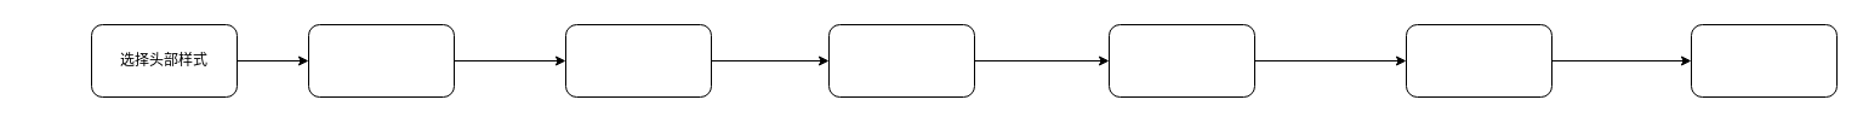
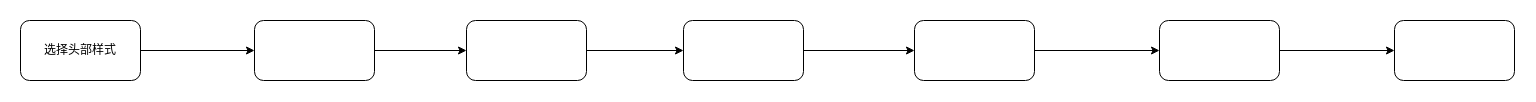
- <mxCell id="9" value="选择头部样式" style="rounded=1;whiteSpace=wrap;html=1;" parent="1" vertex="1"><mxGeometry x="75" y="20" width="120" height="60" as="geometry" /></mxCell>
+ <mxCell id="9" value="选择头部样式" style="rounded=1;whiteSpace=wrap;html=1;" parent="1" vertex="1"><mxGeometry x="20" y="20" width="120" height="60" as="geometry" /></mxCell>
